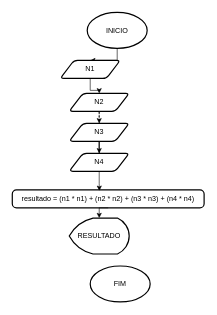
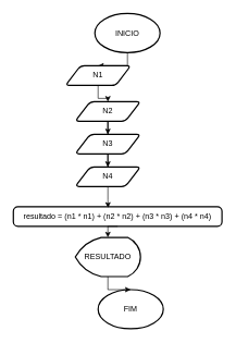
- <mxCell id="7" style="edgeStyle=orthogonalEdgeStyle;rounded=0;orthogonalLoop=1;jettySize=auto;html=1;dashed=1;" edge="1" parent="1" source="8" target="10"><mxGeometry relative="1" as="geometry" /></mxCell>
+ <mxCell id="7" style="edgeStyle=orthogonalEdgeStyle;rounded=0;orthogonalLoop=1;jettySize=auto;html=1;" edge="1" parent="1" source="8" target="10"><mxGeometry relative="1" as="geometry" /></mxCell>
+ <mxCell id="14" style="edgeStyle=orthogonalEdgeStyle;rounded=0;orthogonalLoop=1;jettySize=auto;html=1;" edge="1" parent="1" source="15" target="4"><mxGeometry relative="1" as="geometry" /></mxCell>
